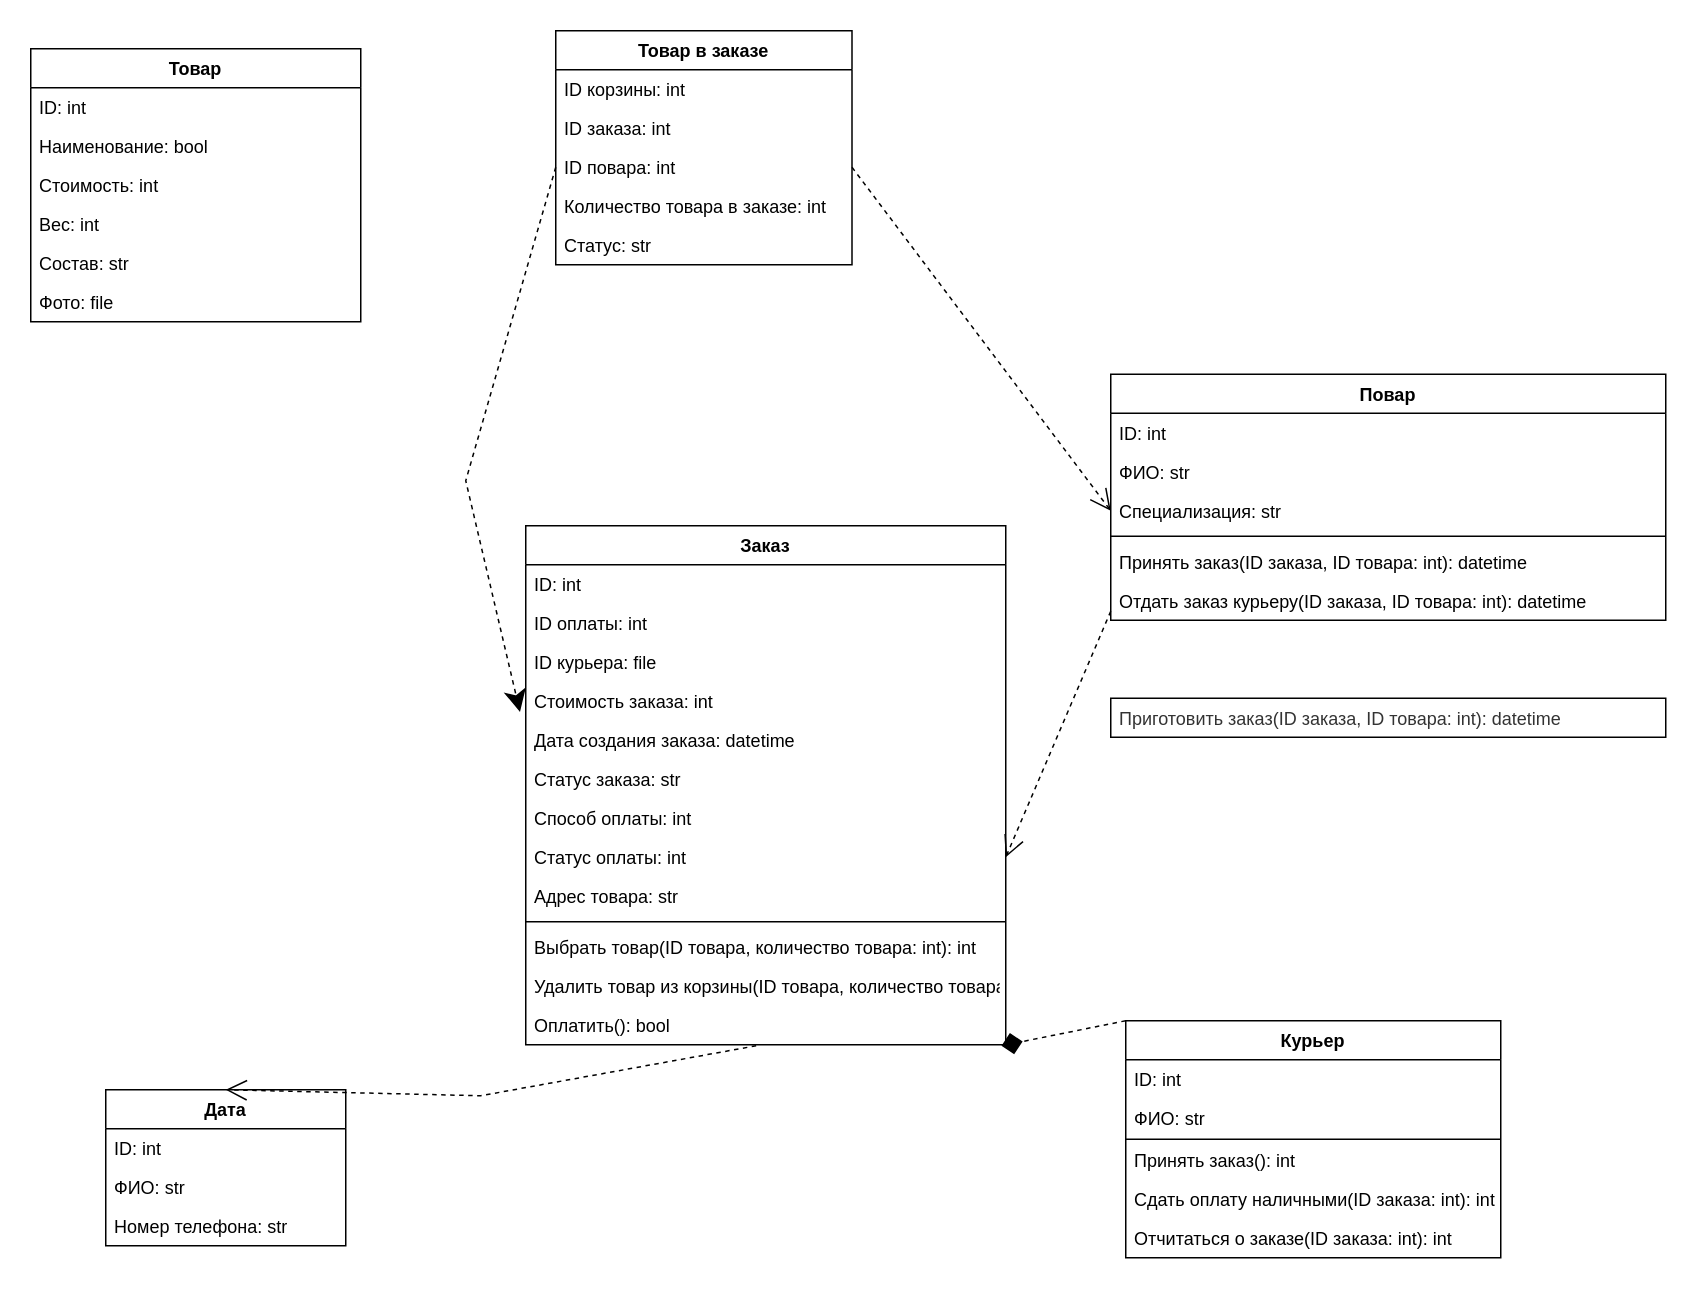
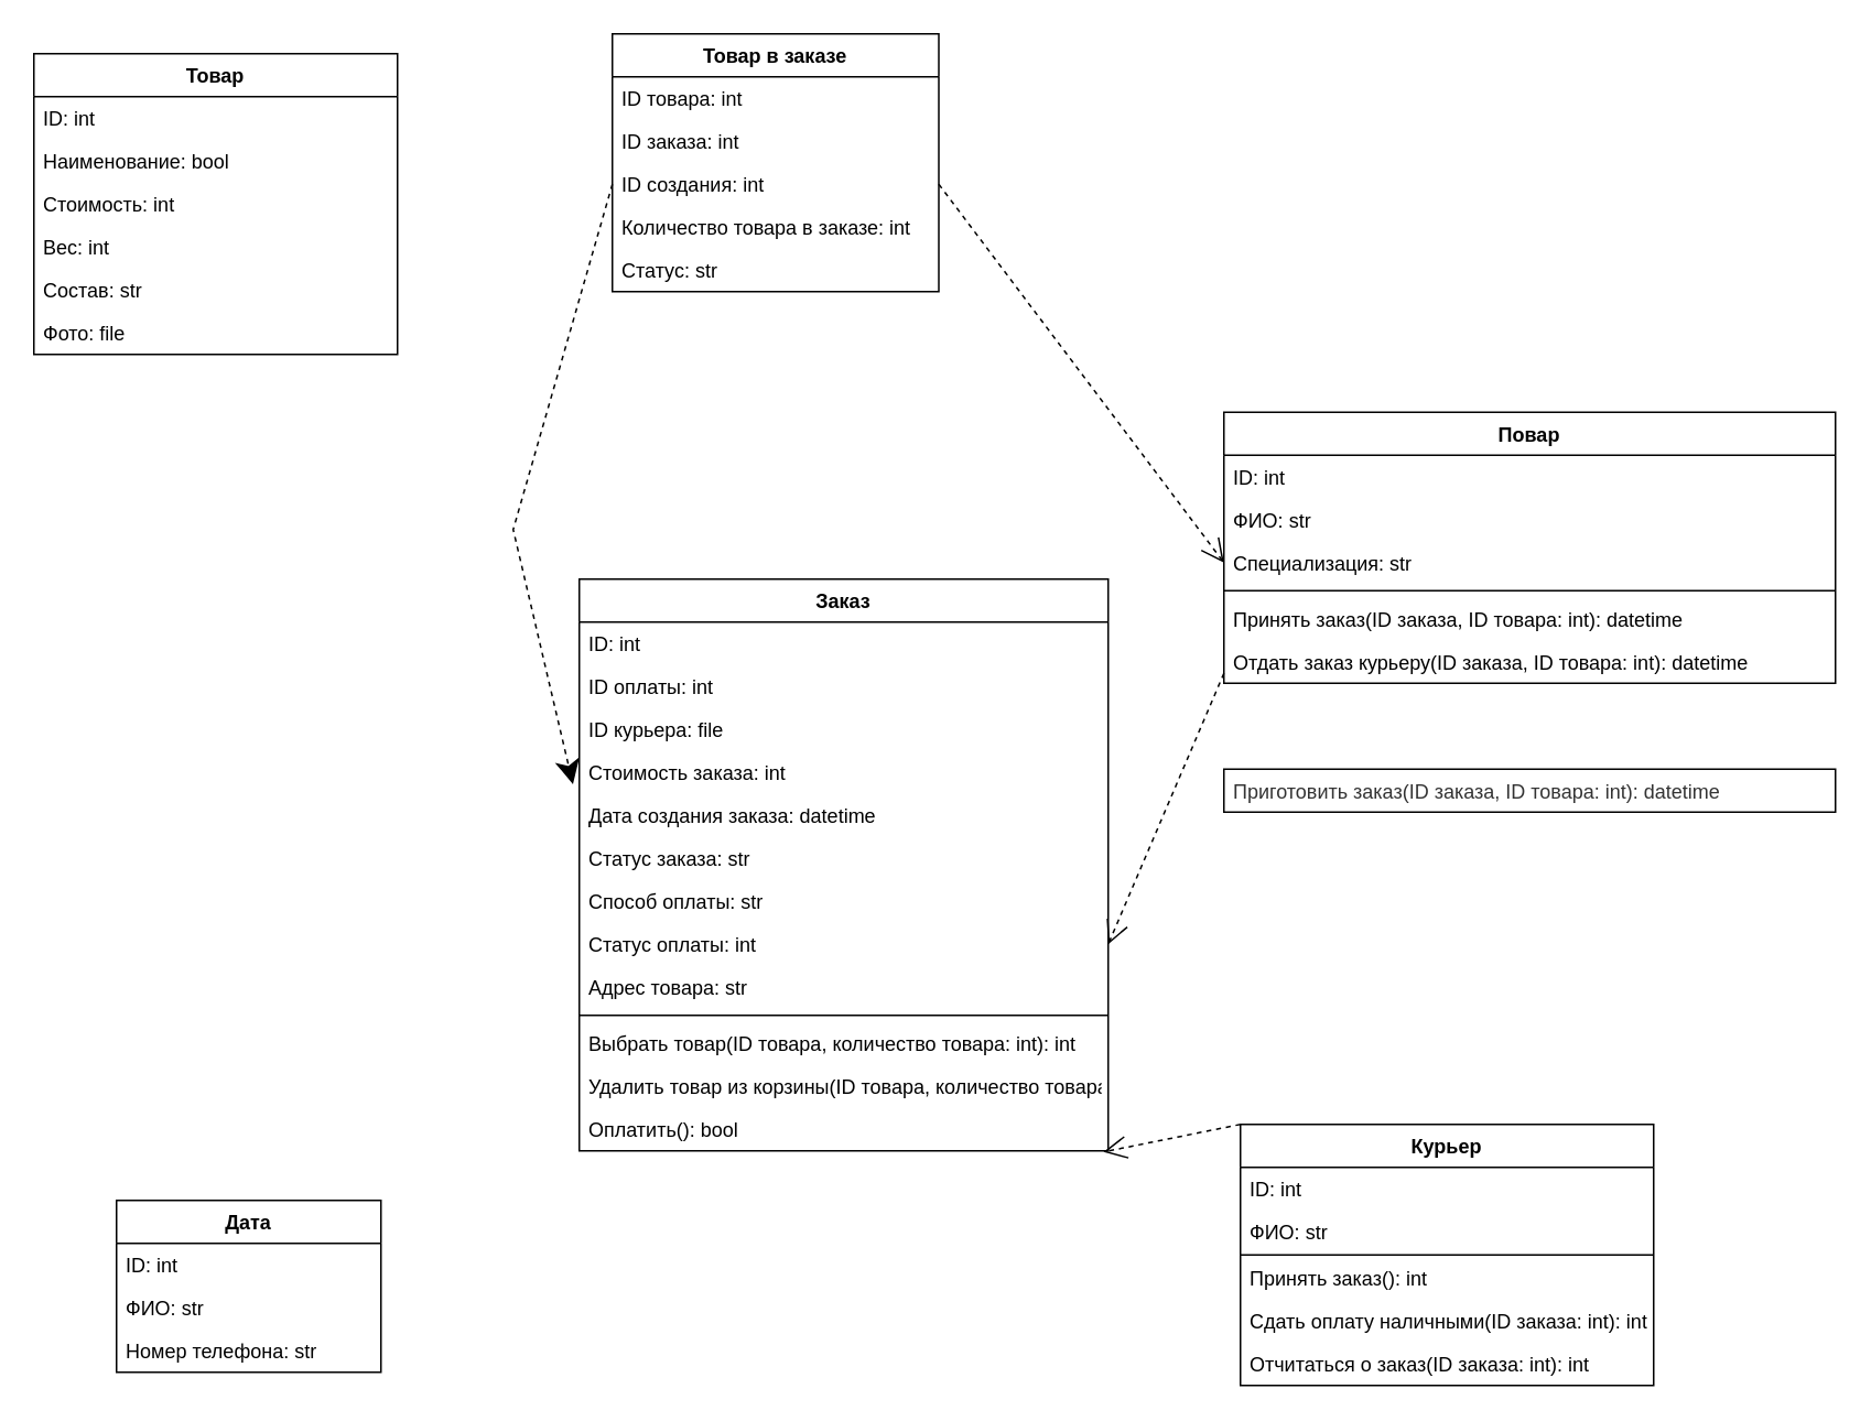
- <mxCell id="42" value="ID корзины: int" style="text;strokeColor=none;fillColor=none;align=left;verticalAlign=top;spacingLeft=4;spacingRight=4;overflow=hidden;rotatable=0;points=[[0,0.5],[1,0.5]];portConstraint=eastwest;" parent="41" vertex="1"><mxGeometry y="26" width="197.5" height="26" as="geometry" /></mxCell>
+ <mxCell id="42" value="ID товара: int" style="text;strokeColor=none;fillColor=none;align=left;verticalAlign=top;spacingLeft=4;spacingRight=4;overflow=hidden;rotatable=0;points=[[0,0.5],[1,0.5]];portConstraint=eastwest;" parent="41" vertex="1"><mxGeometry y="26" width="197.5" height="26" as="geometry" /></mxCell>
- <mxCell id="44" value="ID повара: int" style="text;strokeColor=none;fillColor=none;align=left;verticalAlign=top;spacingLeft=4;spacingRight=4;overflow=hidden;rotatable=0;points=[[0,0.5],[1,0.5]];portConstraint=eastwest;" parent="41" vertex="1"><mxGeometry y="78" width="197.5" height="26" as="geometry" /></mxCell>
+ <mxCell id="44" value="ID создания: int" style="text;strokeColor=none;fillColor=none;align=left;verticalAlign=top;spacingLeft=4;spacingRight=4;overflow=hidden;rotatable=0;points=[[0,0.5],[1,0.5]];portConstraint=eastwest;" parent="41" vertex="1"><mxGeometry y="78" width="197.5" height="26" as="geometry" /></mxCell>
- <mxCell id="9" value="Способ оплаты: int" style="text;strokeColor=none;fillColor=none;align=left;verticalAlign=top;spacingLeft=4;spacingRight=4;overflow=hidden;rotatable=0;points=[[0,0.5],[1,0.5]];portConstraint=eastwest;" parent="2" vertex="1"><mxGeometry y="182" width="320" height="26" as="geometry" /></mxCell>
+ <mxCell id="9" value="Способ оплаты: str" style="text;strokeColor=none;fillColor=none;align=left;verticalAlign=top;spacingLeft=4;spacingRight=4;overflow=hidden;rotatable=0;points=[[0,0.5],[1,0.5]];portConstraint=eastwest;" parent="2" vertex="1"><mxGeometry y="182" width="320" height="26" as="geometry" /></mxCell>
- <mxCell id="49" value="" style="endArrow=diamond;endSize=12;dashed=1;html=1;rounded=0;exitX=0;exitY=0;exitDx=0;exitDy=0;entryX=0.991;entryY=1.026;entryDx=0;entryDy=0;entryPerimeter=0;" parent="1" source="34" target="15" edge="1"><mxGeometry x="-0.212" width="160" relative="1" as="geometry"><mxPoint x="627.5" y="611" as="sourcePoint" /><mxPoint x="320" y="830" as="targetPoint" /><mxPoint as="offset" /></mxGeometry></mxCell>
+ <mxCell id="49" value="" style="endArrow=open;endSize=12;dashed=1;html=1;rounded=0;exitX=0;exitY=0;exitDx=0;exitDy=0;entryX=0.991;entryY=1.026;entryDx=0;entryDy=0;entryPerimeter=0;" parent="1" source="34" target="15" edge="1"><mxGeometry x="-0.212" width="160" relative="1" as="geometry"><mxPoint x="627.5" y="611" as="sourcePoint" /><mxPoint x="320" y="830" as="targetPoint" /><mxPoint as="offset" /></mxGeometry></mxCell>
- <mxCell id="51" value="" style="endArrow=open;endSize=12;dashed=1;html=1;rounded=0;entryX=0.5;entryY=0;entryDx=0;entryDy=0;exitX=0.48;exitY=1.026;exitDx=0;exitDy=0;exitPerimeter=0;" parent="1" source="15" target="16" edge="1"><mxGeometry x="-0.212" width="160" relative="1" as="geometry"><mxPoint x="160" y="840" as="sourcePoint" /><mxPoint x="730" y="631" as="targetPoint" /><mxPoint as="offset" /><Array as="points"><mxPoint x="320" y="730" /></Array></mxGeometry></mxCell>
- <mxCell id="40" value="Отчитаться о заказе(ID заказа: int): int" style="text;strokeColor=none;fillColor=none;align=left;verticalAlign=top;spacingLeft=4;spacingRight=4;overflow=hidden;rotatable=0;points=[[0,0.5],[1,0.5]];portConstraint=eastwest;" parent="34" vertex="1"><mxGeometry y="132" width="250" height="26" as="geometry" /></mxCell>
+ <mxCell id="40" value="Отчитаться о заказ(ID заказа: int): int" style="text;strokeColor=none;fillColor=none;align=left;verticalAlign=top;spacingLeft=4;spacingRight=4;overflow=hidden;rotatable=0;points=[[0,0.5],[1,0.5]];portConstraint=eastwest;" parent="34" vertex="1"><mxGeometry y="132" width="250" height="26" as="geometry" /></mxCell>
